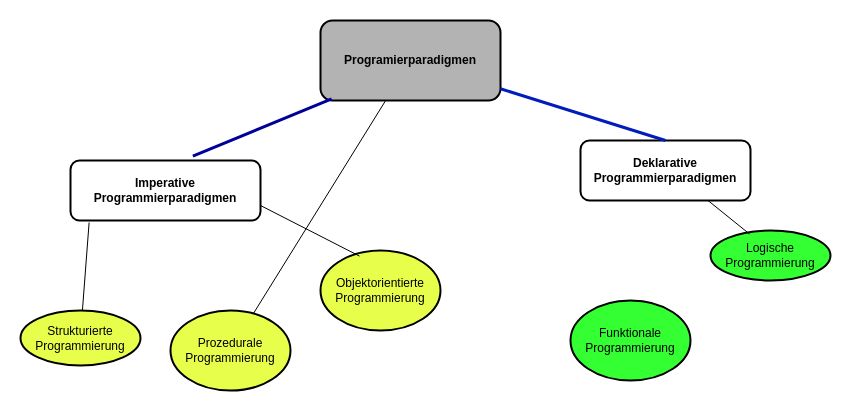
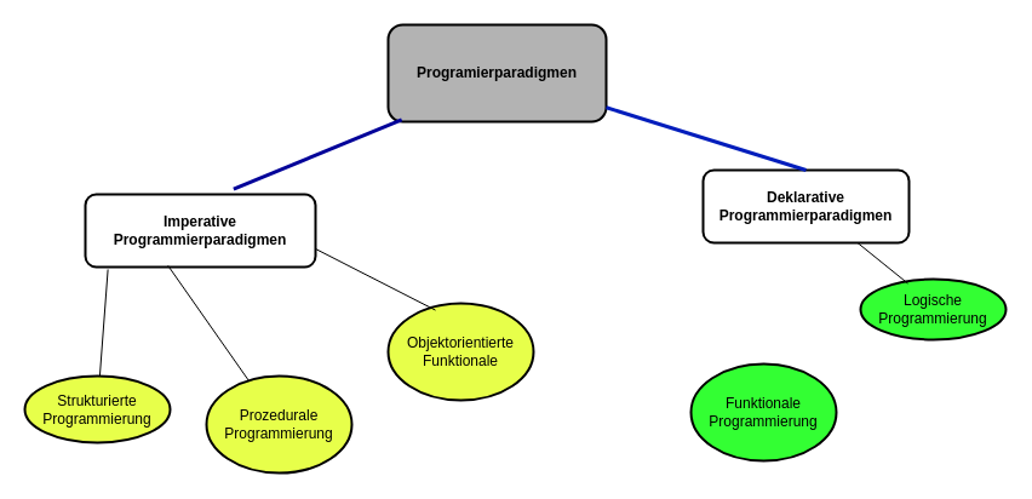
- <mxCell id="11" value="" style="endArrow=none;html=1;rounded=0;" parent="1" source="8" target="2" edge="1"><mxGeometry width="50" height="50" relative="1" as="geometry"><mxPoint x="340" y="340" as="sourcePoint" /><mxPoint x="390" y="290" as="targetPoint" /></mxGeometry></mxCell>
+ <mxCell id="11" value="" style="endArrow=none;html=1;rounded=0;entryX=0.359;entryY=0.98;entryDx=0;entryDy=0;entryPerimeter=0;" parent="1" source="8" target="3" edge="1"><mxGeometry width="50" height="50" relative="1" as="geometry"><mxPoint x="340" y="340" as="sourcePoint" /><mxPoint x="390" y="290" as="targetPoint" /></mxGeometry></mxCell>
- <mxCell id="9" value="Objektorientierte Programmierung" style="ellipse;whiteSpace=wrap;html=1;strokeWidth=2;fillColor=#E7FF4A;" parent="1" vertex="1"><mxGeometry x="320" y="250" width="120" height="80" as="geometry" /></mxCell>
+ <mxCell id="9" value="Objektorientierte Funktionale" style="ellipse;whiteSpace=wrap;html=1;strokeWidth=2;fillColor=#E7FF4A;" parent="1" vertex="1"><mxGeometry x="320" y="250" width="120" height="80" as="geometry" /></mxCell>
